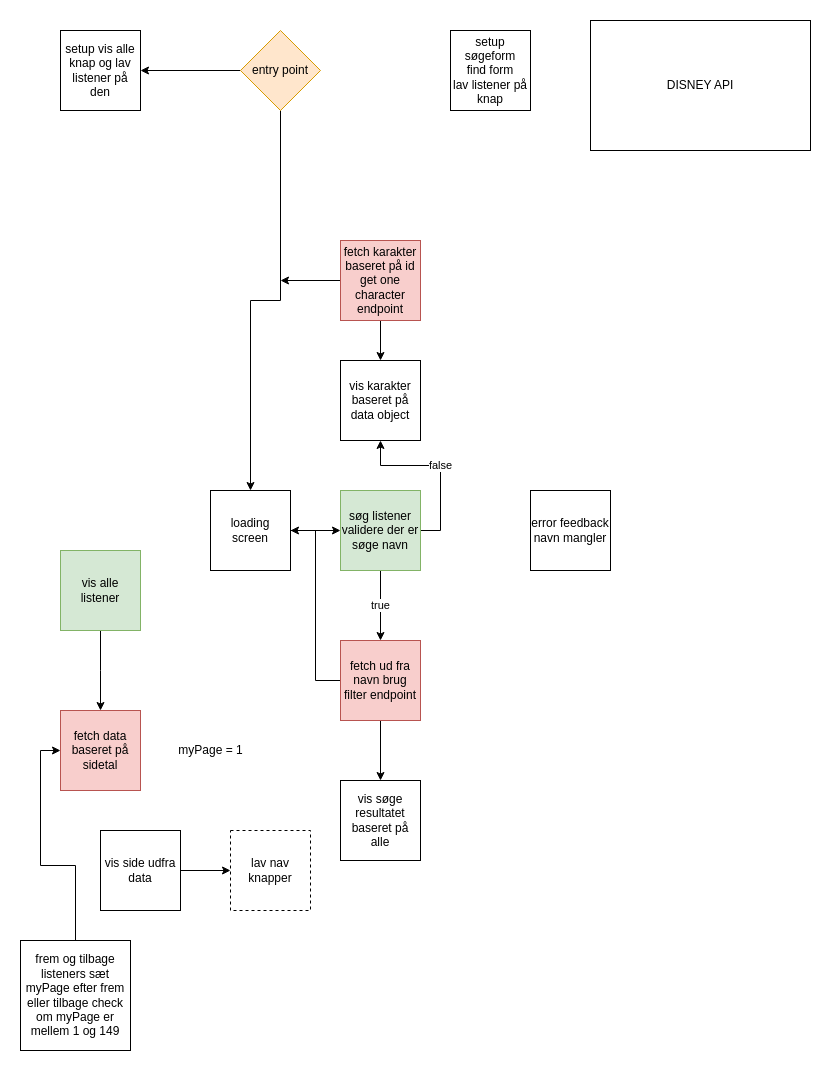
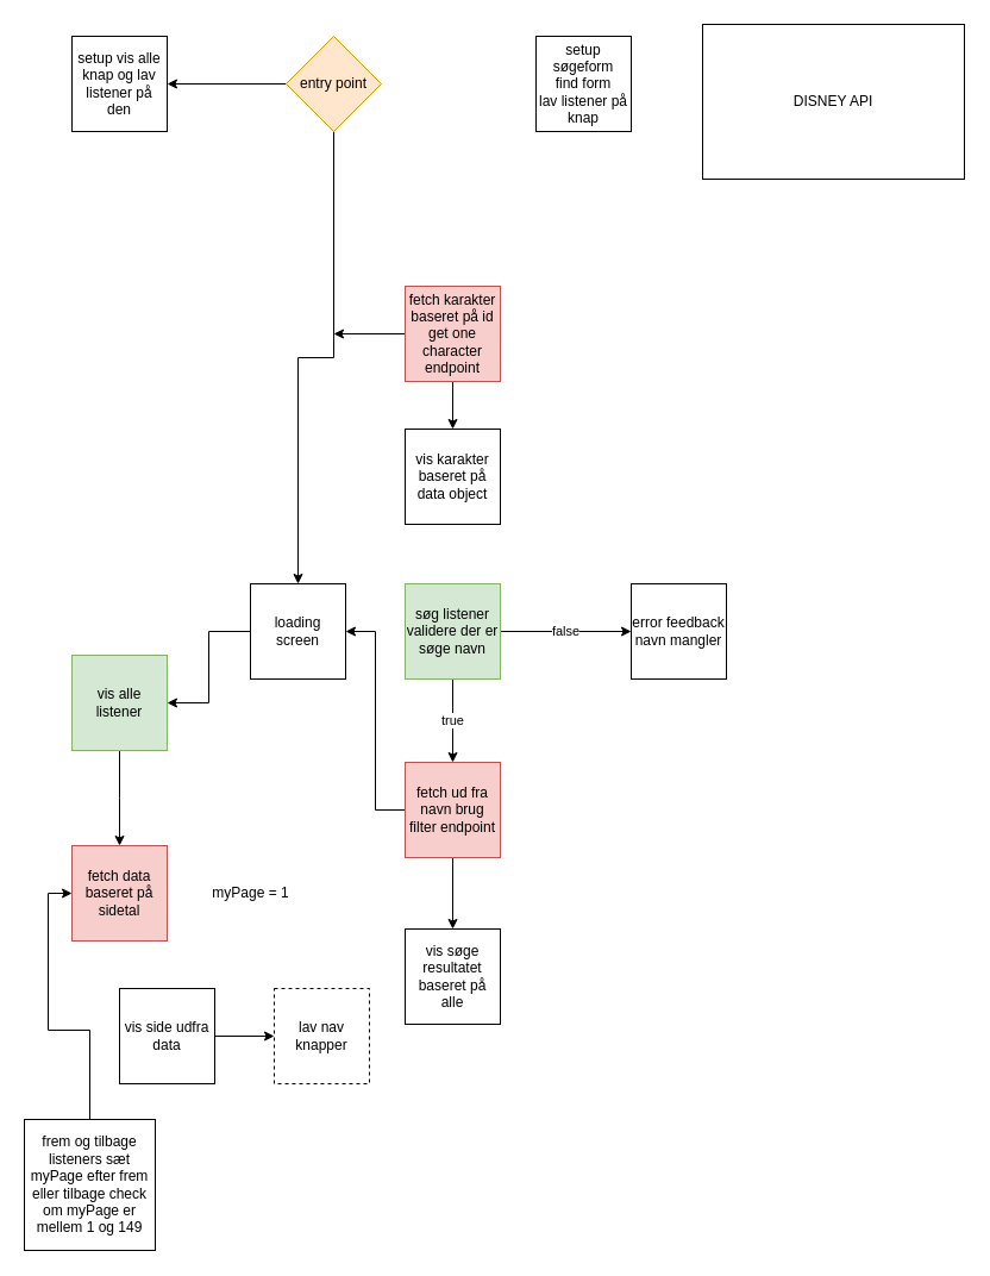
- <mxCell id="13" value="false" style="edgeStyle=orthogonalEdgeStyle;rounded=0;orthogonalLoop=1;jettySize=auto;html=1;exitX=1;exitY=0.5;exitDx=0;exitDy=0;" edge="1" parent="1" source="15" target="8"><mxGeometry relative="1" as="geometry" /></mxCell>
+ <mxCell id="13" value="false" style="edgeStyle=orthogonalEdgeStyle;rounded=0;orthogonalLoop=1;jettySize=auto;html=1;exitX=1;exitY=0.5;exitDx=0;exitDy=0;entryX=0;entryY=0.5;entryDx=0;entryDy=0;" edge="1" parent="1" source="15" target="16"><mxGeometry relative="1" as="geometry" /></mxCell>
- <mxCell id="6" style="edgeStyle=orthogonalEdgeStyle;rounded=0;orthogonalLoop=1;jettySize=auto;html=1;" edge="1" parent="1" source="7" target="15"><mxGeometry relative="1" as="geometry" /></mxCell>
+ <mxCell id="6" style="edgeStyle=orthogonalEdgeStyle;rounded=0;orthogonalLoop=1;jettySize=auto;html=1;" edge="1" parent="1" source="7" target="23"><mxGeometry relative="1" as="geometry" /></mxCell>
